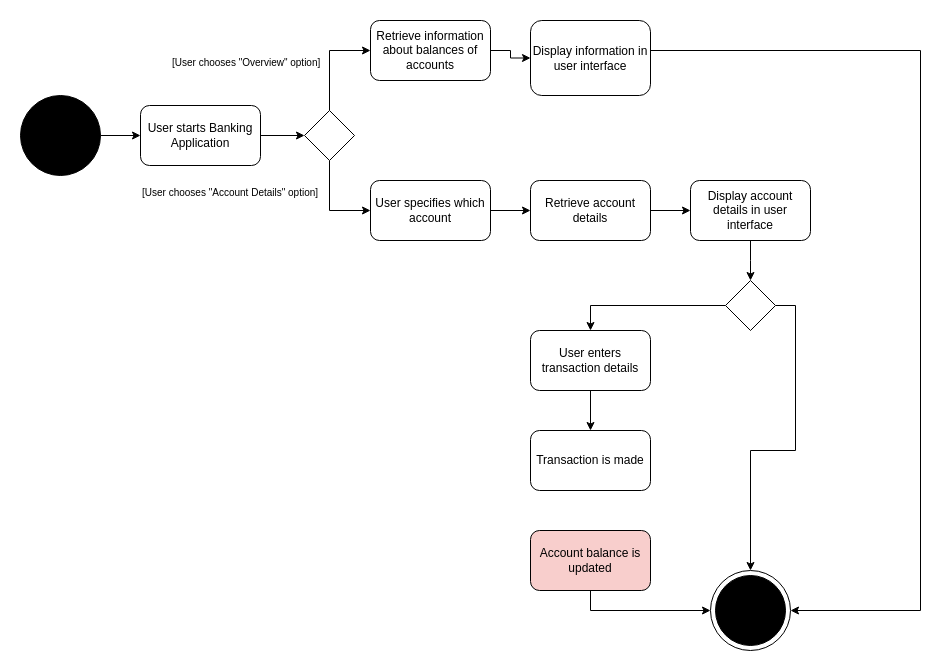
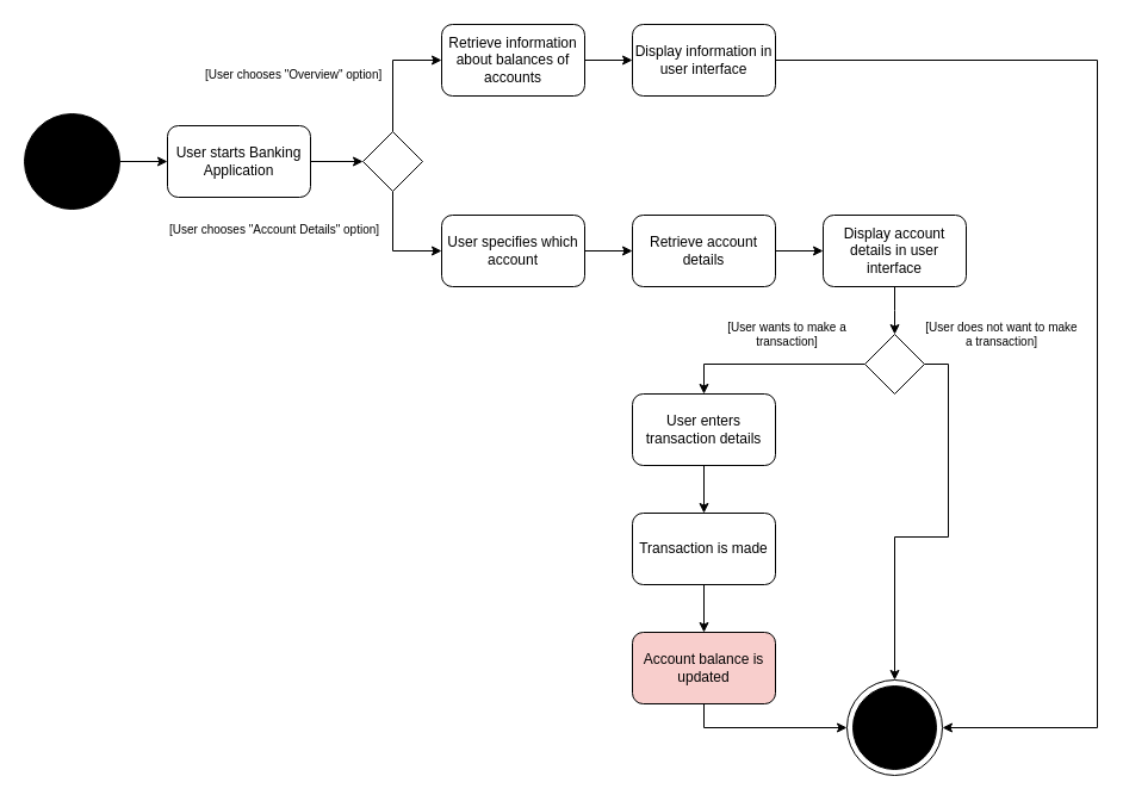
- <mxCell id="18" value="Display information in user interface" style="rounded=1;whiteSpace=wrap;html=1;fillColor=#FFFFFF;" vertex="1" parent="1"><mxGeometry x="530" y="20" width="120" height="75" as="geometry" /></mxCell>
+ <mxCell id="18" value="Display information in user interface" style="rounded=1;whiteSpace=wrap;html=1;fillColor=#FFFFFF;" vertex="1" parent="1"><mxGeometry x="530" y="20" width="120" height="60" as="geometry" /></mxCell>
+ <mxCell id="26" value="[User wants to make a transaction] " style="text;html=1;strokeColor=none;fillColor=none;align=center;verticalAlign=middle;whiteSpace=wrap;rounded=0;fontColor=#000000;fontSize=10;" vertex="1" parent="1"><mxGeometry x="595" y="270" width="130" height="20" as="geometry" /></mxCell>
+ <mxCell id="25" value="[User does not want to make a transaction] " style="text;html=1;strokeColor=none;fillColor=none;align=center;verticalAlign=middle;whiteSpace=wrap;rounded=0;fontColor=#000000;fontSize=10;" vertex="1" parent="1"><mxGeometry x="775" y="270" width="130" height="20" as="geometry" /></mxCell>
+ <mxCell id="27" value="" style="edgeStyle=orthogonalEdgeStyle;rounded=0;orthogonalLoop=1;jettySize=auto;html=1;fontColor=#000000;" edge="1" parent="1" source="28" target="30"><mxGeometry relative="1" as="geometry" /></mxCell>
